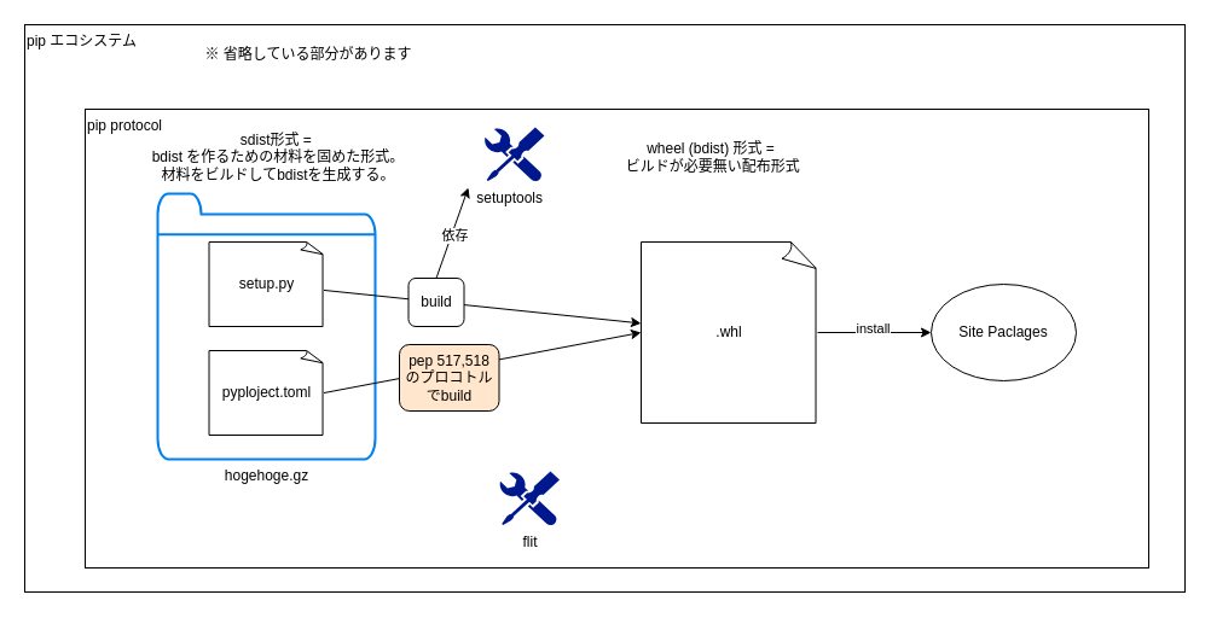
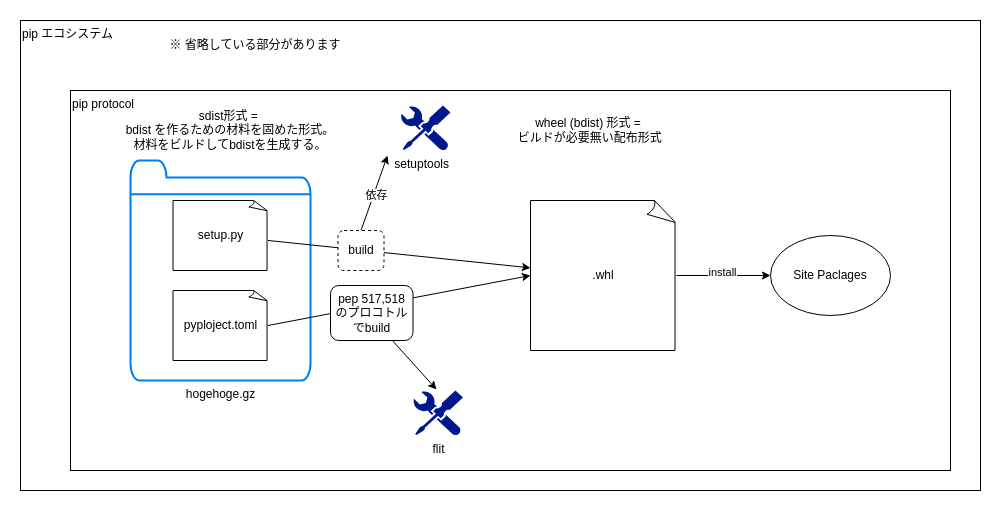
- <mxCell id="18" value="build" style="rounded=1;whiteSpace=wrap;html=1;" vertex="1" parent="5"><mxGeometry x="337.5" y="230" width="46" height="40" as="geometry" /></mxCell>
+ <mxCell id="18" value="build" style="rounded=1;whiteSpace=wrap;html=1;dashed=1;" vertex="1" parent="5"><mxGeometry x="337.5" y="230" width="46" height="40" as="geometry" /></mxCell>
- <mxCell id="22" value="pep 517,518 のプロコトルでbuild" style="rounded=1;whiteSpace=wrap;html=1;fillColor=#ffe6cc;" vertex="1" parent="5"><mxGeometry x="330" y="285" width="82.5" height="55" as="geometry" /></mxCell>
+ <mxCell id="22" value="pep 517,518 のプロコトルでbuild" style="rounded=1;whiteSpace=wrap;html=1;" vertex="1" parent="5"><mxGeometry x="330" y="285" width="82.5" height="55" as="geometry" /></mxCell>
+ <mxCell id="21" style="edgeStyle=none;rounded=0;orthogonalLoop=1;jettySize=auto;html=1;exitX=0.75;exitY=1;exitDx=0;exitDy=0;entryX=0.47;entryY=-0.022;entryDx=0;entryDy=0;entryPerimeter=0;" edge="1" parent="5" source="22" target="23"><mxGeometry relative="1" as="geometry" /></mxCell>
